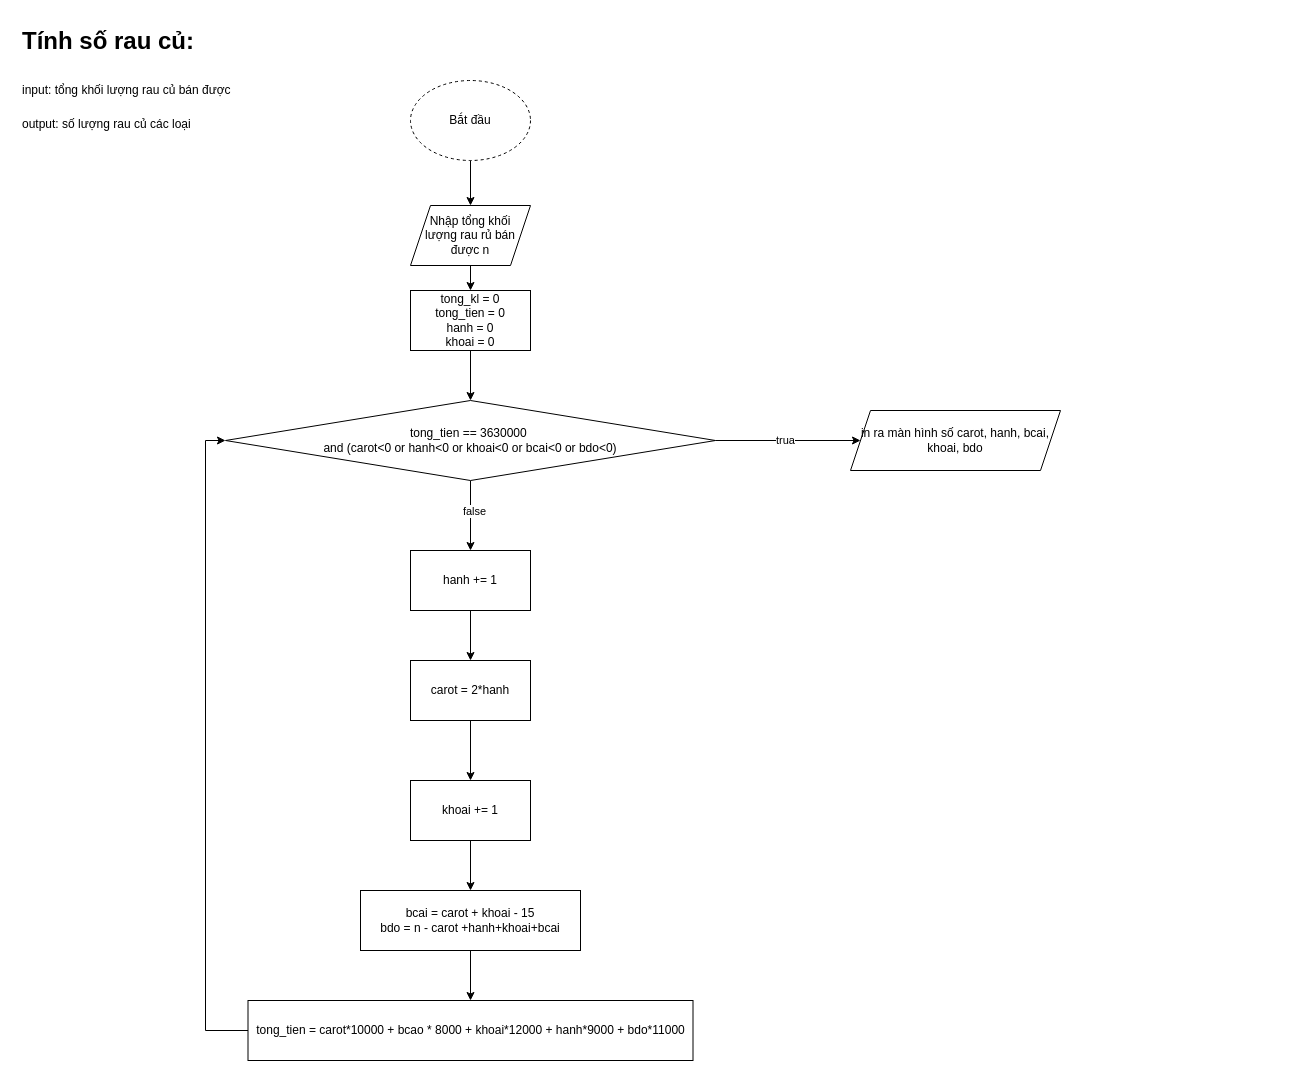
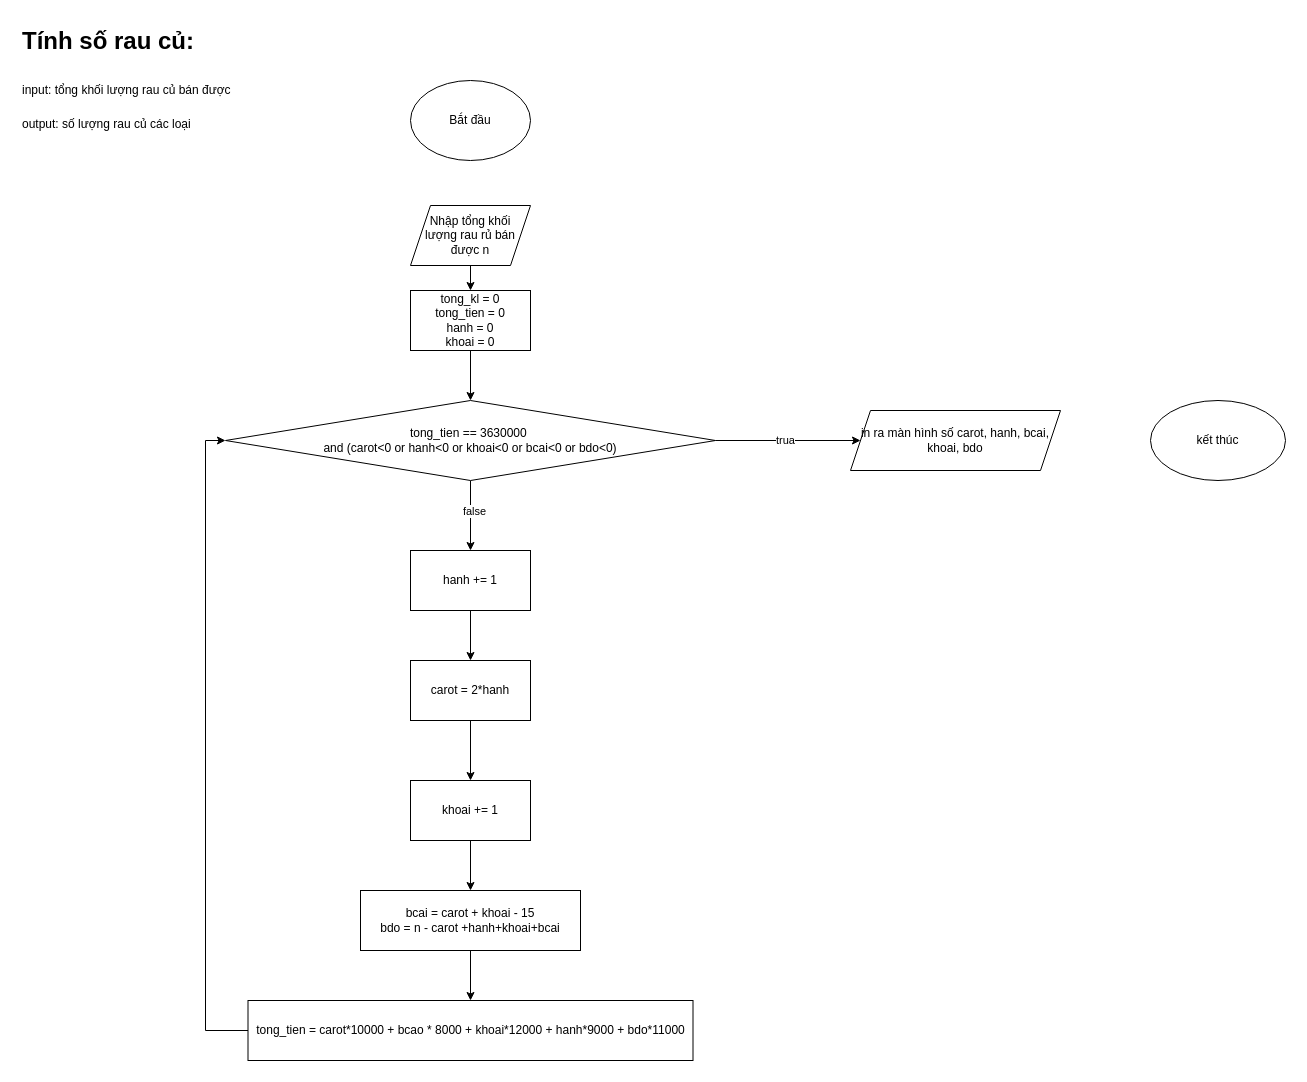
- <mxCell id="4" value="Bắt đầu" style="ellipse;whiteSpace=wrap;html=1;dashed=1;" vertex="1" parent="1"><mxGeometry x="410" y="80" width="120" height="80" as="geometry" /></mxCell>
+ <mxCell id="4" value="Bắt đầu" style="ellipse;whiteSpace=wrap;html=1;" vertex="1" parent="1"><mxGeometry x="410" y="80" width="120" height="80" as="geometry" /></mxCell>
- <mxCell id="3" value="" style="edgeStyle=orthogonalEdgeStyle;rounded=0;orthogonalLoop=1;jettySize=auto;html=1;" edge="1" parent="1" source="4" target="6"><mxGeometry relative="1" as="geometry" /></mxCell>
+ <mxCell id="25" value="kết thúc" style="ellipse;whiteSpace=wrap;html=1;" vertex="1" parent="1"><mxGeometry x="1150" y="400" width="135" height="80" as="geometry" /></mxCell>
